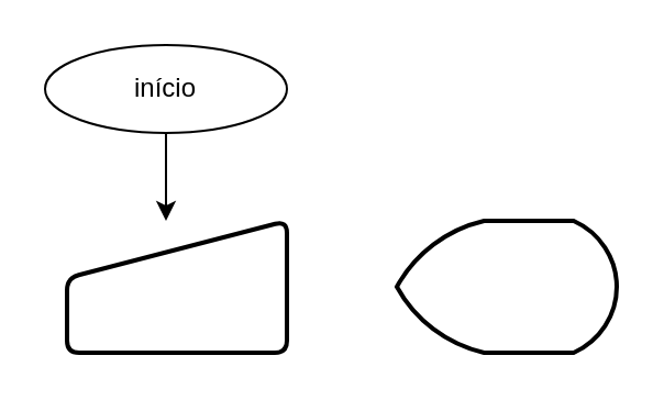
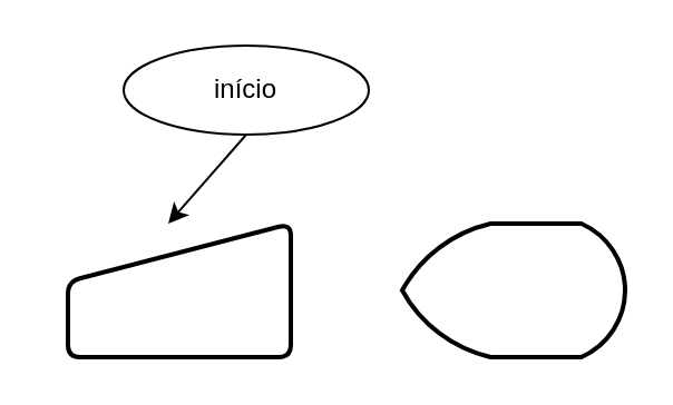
- <mxCell id="2" value="início" style="ellipse;whiteSpace=wrap;html=1;" vertex="1" parent="1"><mxGeometry x="20" y="20" width="110" height="40" as="geometry" /></mxCell>
+ <mxCell id="2" value="início" style="ellipse;whiteSpace=wrap;html=1;" vertex="1" parent="1"><mxGeometry x="55" y="20" width="110" height="40" as="geometry" /></mxCell>
